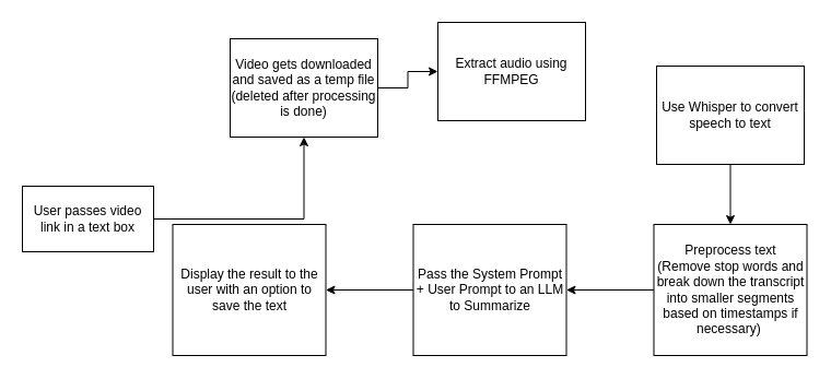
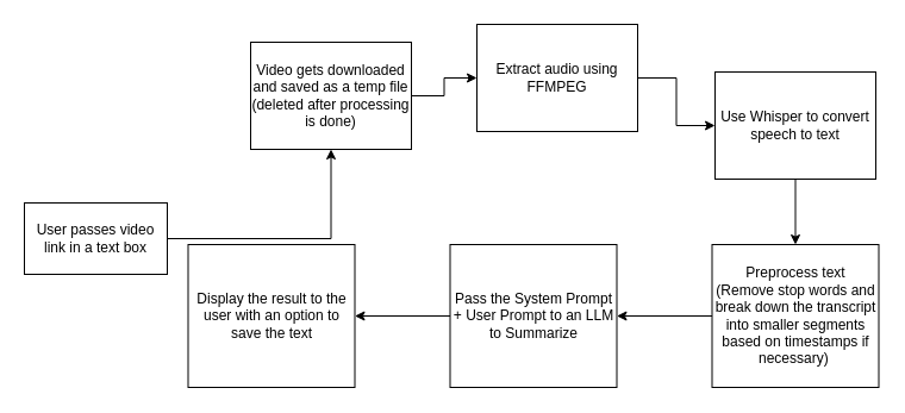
+ <mxCell id="6" value="" style="edgeStyle=orthogonalEdgeStyle;rounded=0;orthogonalLoop=1;jettySize=auto;html=1;" edge="1" parent="1" source="7" target="9"><mxGeometry relative="1" as="geometry" /></mxCell>
